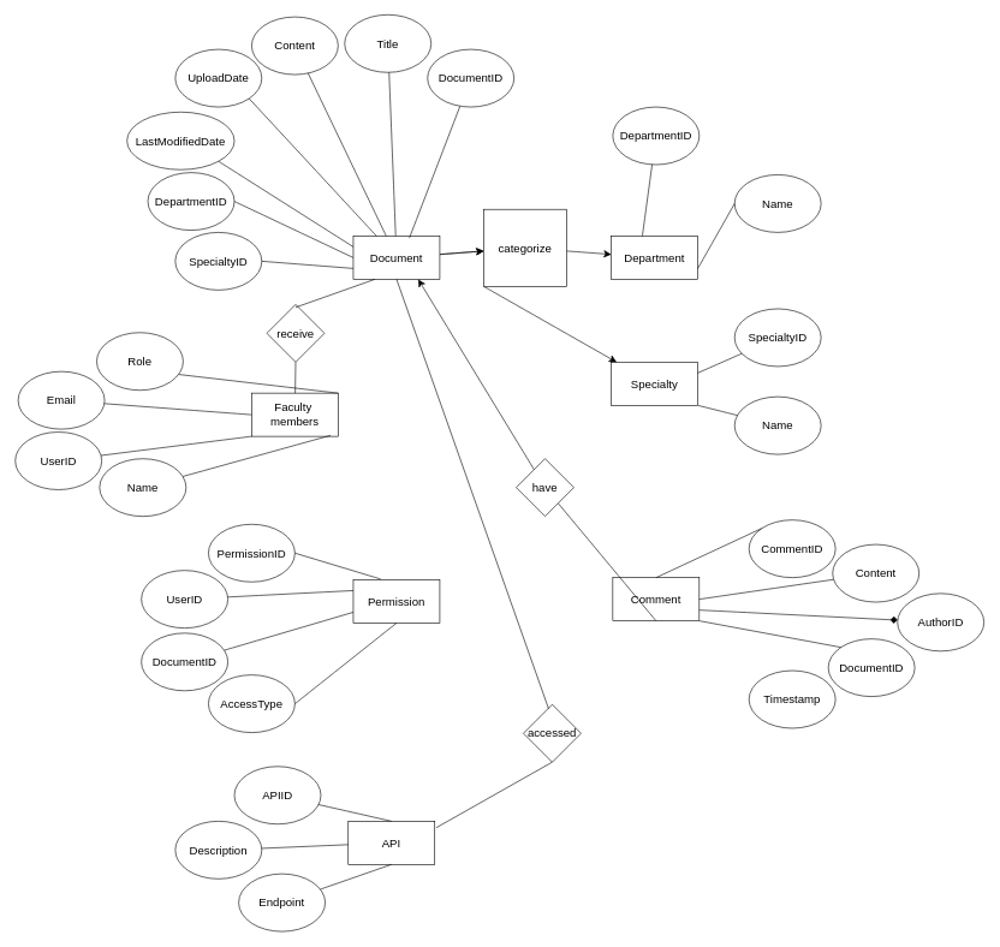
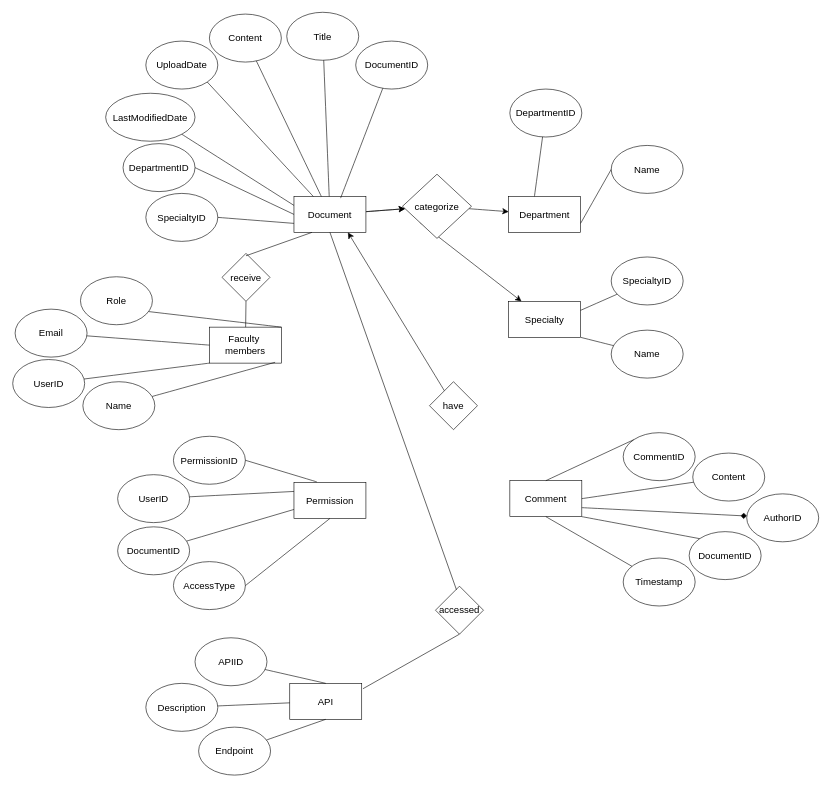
- <mxCell id="67" value="categorize" style="whiteSpace=wrap;html=1;fontSize=16;rounded=0;" parent="1" vertex="1"><mxGeometry x="670" y="290" width="115" height="107" as="geometry" /></mxCell>
+ <mxCell id="67" value="categorize" style="rhombus;whiteSpace=wrap;html=1;fontSize=16;rounded=0;" parent="1" vertex="1"><mxGeometry x="670" y="290" width="115" height="107" as="geometry" /></mxCell>
- <mxCell id="60" value="" style="endArrow=none;html=1;rounded=0;fontSize=12;startSize=8;endSize=8;curved=1;exitX=0.5;exitY=1;exitDx=0;exitDy=0;" parent="1" source="9" target="71" edge="1"><mxGeometry width="50" height="50" relative="1" as="geometry"><mxPoint x="941" y="946" as="sourcePoint" /><mxPoint x="991" y="896" as="targetPoint" /></mxGeometry></mxCell>
+ <mxCell id="60" value="" style="endArrow=none;html=1;rounded=0;fontSize=12;startSize=8;endSize=8;curved=1;exitX=0.5;exitY=1;exitDx=0;exitDy=0;" parent="1" source="9" target="42" edge="1"><mxGeometry width="50" height="50" relative="1" as="geometry"><mxPoint x="941" y="946" as="sourcePoint" /><mxPoint x="991" y="896" as="targetPoint" /></mxGeometry></mxCell>
